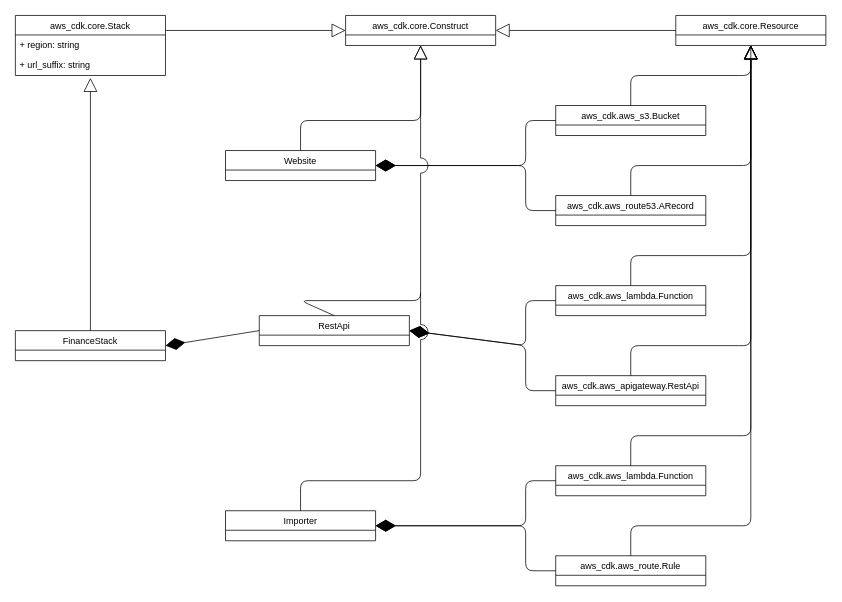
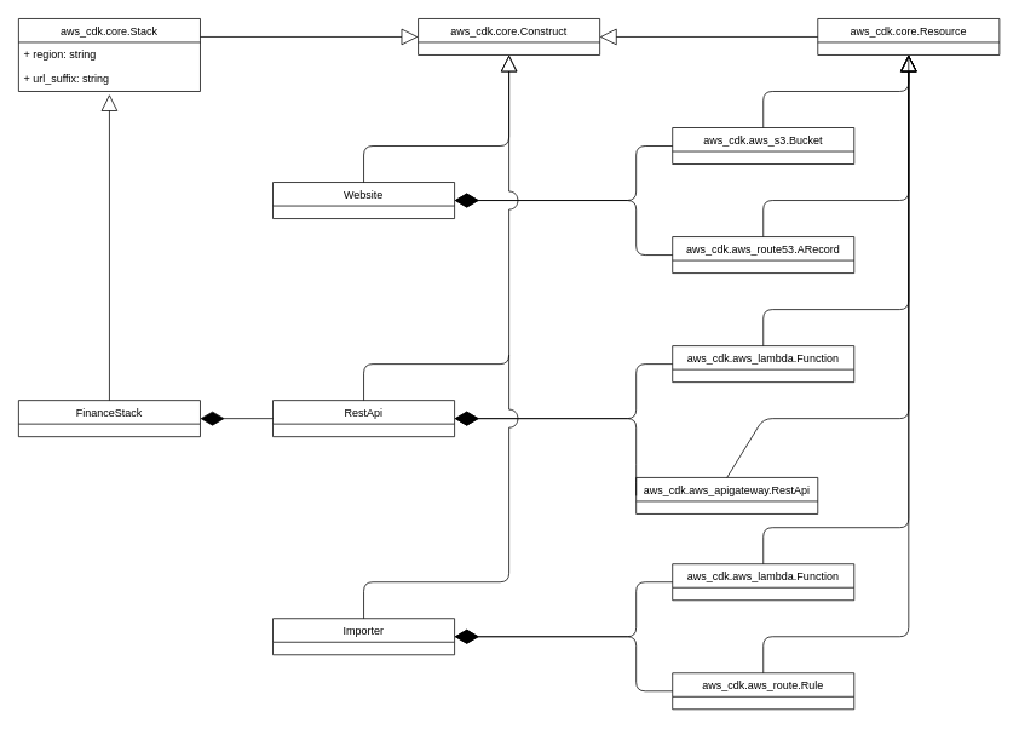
- <mxCell id="30" value="RestApi" style="swimlane;fontStyle=0;childLayout=stackLayout;horizontal=1;startSize=26;fillColor=none;horizontalStack=0;resizeParent=1;resizeParentMax=0;resizeLast=0;collapsible=1;marginBottom=0;" parent="1" vertex="1"><mxGeometry x="345" y="420" width="200" height="40" as="geometry" /></mxCell>
+ <mxCell id="30" value="RestApi" style="swimlane;fontStyle=0;childLayout=stackLayout;horizontal=1;startSize=26;fillColor=none;horizontalStack=0;resizeParent=1;resizeParentMax=0;resizeLast=0;collapsible=1;marginBottom=0;" parent="1" vertex="1"><mxGeometry x="300" y="440" width="200" height="40" as="geometry" /></mxCell>
- <mxCell id="25" value="aws_cdk.aws_apigateway.RestApi" style="swimlane;fontStyle=0;childLayout=stackLayout;horizontal=1;startSize=26;fillColor=none;horizontalStack=0;resizeParent=1;resizeParentMax=0;resizeLast=0;collapsible=1;marginBottom=0;" parent="1" vertex="1"><mxGeometry x="740" y="500" width="200" height="40" as="geometry"><mxRectangle x="760" y="480" width="220" height="26" as="alternateBounds" /></mxGeometry></mxCell>
+ <mxCell id="25" value="aws_cdk.aws_apigateway.RestApi" style="swimlane;fontStyle=0;childLayout=stackLayout;horizontal=1;startSize=26;fillColor=none;horizontalStack=0;resizeParent=1;resizeParentMax=0;resizeLast=0;collapsible=1;marginBottom=0;" parent="1" vertex="1"><mxGeometry x="700" y="525" width="200" height="40" as="geometry"><mxRectangle x="760" y="480" width="220" height="26" as="alternateBounds" /></mxGeometry></mxCell>
